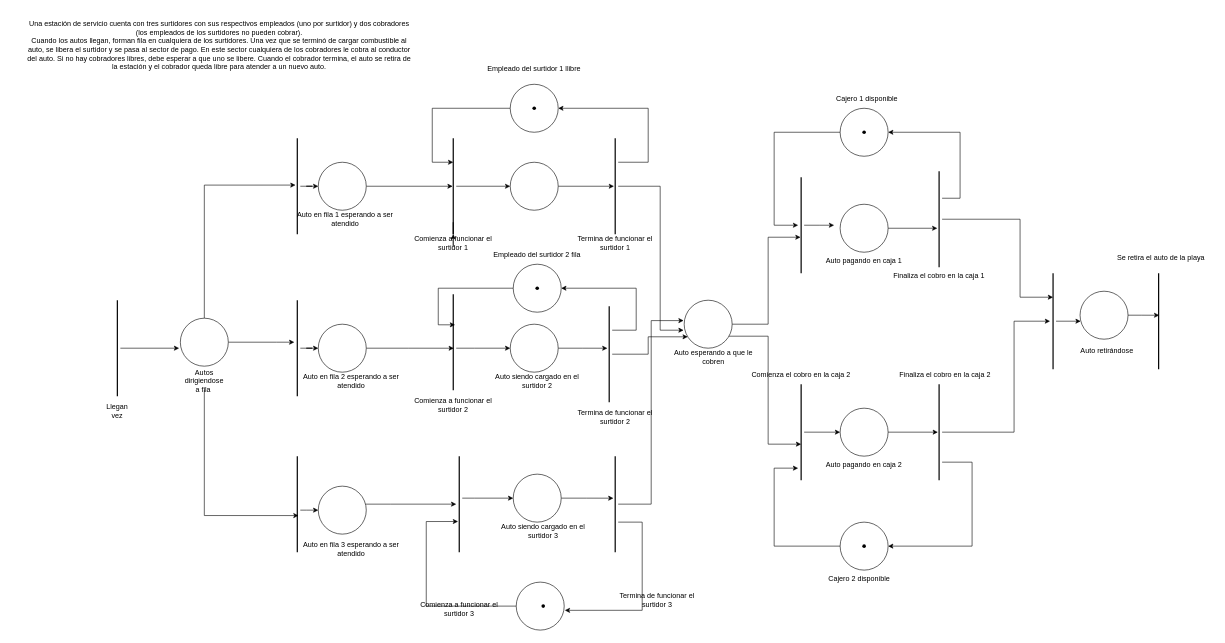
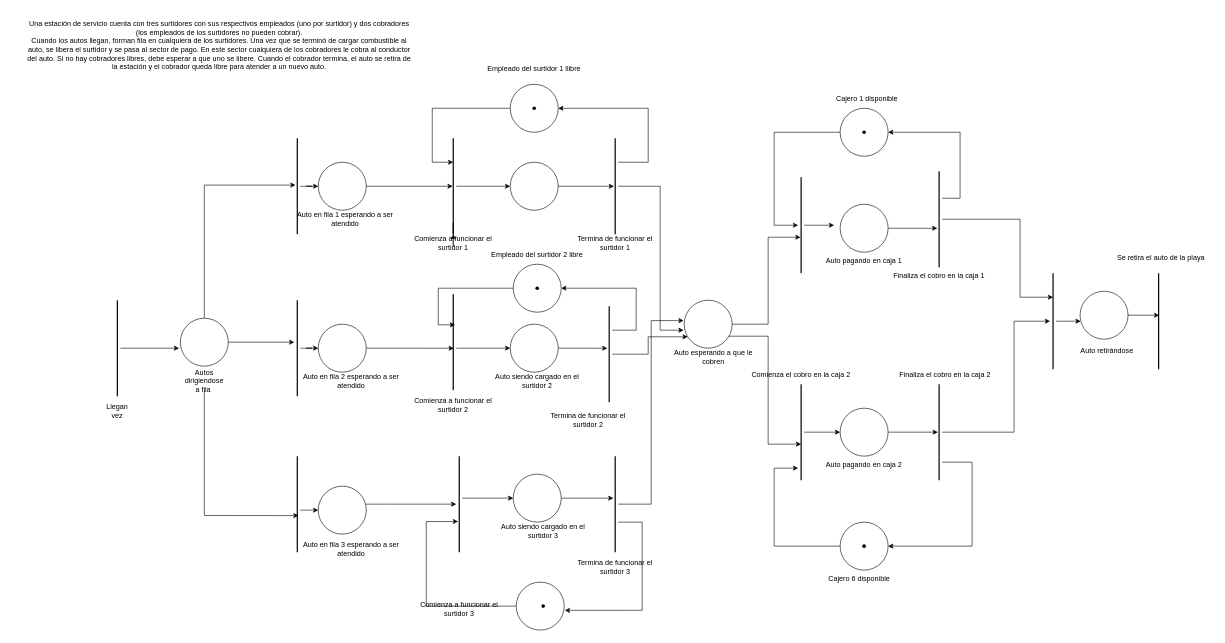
- <mxCell id="57" value="Empleado del surtidor 2 fila" style="text;html=1;strokeColor=none;fillColor=none;align=center;verticalAlign=middle;whiteSpace=wrap;rounded=0;" vertex="1" parent="1"><mxGeometry x="810" y="410" width="170" height="30" as="geometry" /></mxCell>
+ <mxCell id="57" value="Empleado del surtidor 2 libre" style="text;html=1;strokeColor=none;fillColor=none;align=center;verticalAlign=middle;whiteSpace=wrap;rounded=0;" vertex="1" parent="1"><mxGeometry x="810" y="410" width="170" height="30" as="geometry" /></mxCell>
- <mxCell id="53" value="Termina de funcionar el surtidor 2" style="text;html=1;strokeColor=none;fillColor=none;align=center;verticalAlign=middle;whiteSpace=wrap;rounded=0;" vertex="1" parent="1"><mxGeometry x="940" y="680" width="170" height="30" as="geometry" /></mxCell>
+ <mxCell id="53" value="Termina de funcionar el surtidor 2" style="text;html=1;strokeColor=none;fillColor=none;align=center;verticalAlign=middle;whiteSpace=wrap;rounded=0;" vertex="1" parent="1"><mxGeometry x="895" y="685" width="170" height="30" as="geometry" /></mxCell>
- <mxCell id="94" value="Cajero 2 disponible" style="text;html=1;strokeColor=none;fillColor=none;align=center;verticalAlign=middle;whiteSpace=wrap;rounded=0;" vertex="1" parent="1"><mxGeometry x="1347" y="950" width="170" height="30" as="geometry" /></mxCell>
+ <mxCell id="94" value="Cajero 6 disponible" style="text;html=1;strokeColor=none;fillColor=none;align=center;verticalAlign=middle;whiteSpace=wrap;rounded=0;" vertex="1" parent="1"><mxGeometry x="1347" y="950" width="170" height="30" as="geometry" /></mxCell>
- <mxCell id="67" value="Termina de funcionar el surtidor 3" style="text;html=1;strokeColor=none;fillColor=none;align=center;verticalAlign=middle;whiteSpace=wrap;rounded=0;" vertex="1" parent="1"><mxGeometry x="1010" y="985" width="170" height="30" as="geometry" /></mxCell>
+ <mxCell id="67" value="Termina de funcionar el surtidor 3" style="text;html=1;strokeColor=none;fillColor=none;align=center;verticalAlign=middle;whiteSpace=wrap;rounded=0;" vertex="1" parent="1"><mxGeometry x="940" y="930" width="170" height="30" as="geometry" /></mxCell>
